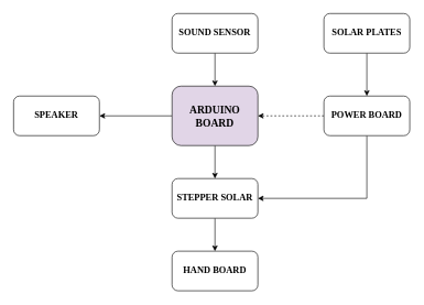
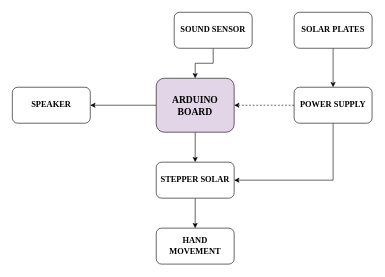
- <mxCell id="12" value="&lt;font style=&quot;font-size: 14px;&quot; face=&quot;Times New Roman&quot;&gt;&lt;b&gt;SOUND SENSOR&lt;/b&gt;&lt;/font&gt;" style="rounded=1;whiteSpace=wrap;html=1;" vertex="1" parent="1"><mxGeometry x="260" y="20" width="130" height="60" as="geometry" /></mxCell>
+ <mxCell id="12" value="&lt;font style=&quot;font-size: 14px;&quot; face=&quot;Times New Roman&quot;&gt;&lt;b&gt;SOUND SENSOR&lt;/b&gt;&lt;/font&gt;" style="rounded=1;whiteSpace=wrap;html=1;" vertex="1" parent="1"><mxGeometry x="290" y="20" width="130" height="60" as="geometry" /></mxCell>
- <mxCell id="10" value="&lt;font style=&quot;font-size: 14px;&quot; face=&quot;Times New Roman&quot;&gt;&lt;b&gt;POWER BOARD&lt;/b&gt;&lt;/font&gt;" style="rounded=1;whiteSpace=wrap;html=1;" vertex="1" parent="1"><mxGeometry x="490" y="145" width="130" height="60" as="geometry" /></mxCell>
+ <mxCell id="10" value="&lt;font style=&quot;font-size: 14px;&quot; face=&quot;Times New Roman&quot;&gt;&lt;b&gt;POWER SUPPLY&lt;/b&gt;&lt;/font&gt;" style="rounded=1;whiteSpace=wrap;html=1;" vertex="1" parent="1"><mxGeometry x="490" y="145" width="130" height="60" as="geometry" /></mxCell>
- <mxCell id="15" value="&lt;font style=&quot;font-size: 14px;&quot; face=&quot;Times New Roman&quot;&gt;&lt;b&gt;HAND BOARD&lt;/b&gt;&lt;/font&gt;" style="rounded=1;whiteSpace=wrap;html=1;" vertex="1" parent="1"><mxGeometry x="260" y="380" width="130" height="60" as="geometry" /></mxCell>
+ <mxCell id="15" value="&lt;font style=&quot;font-size: 14px;&quot; face=&quot;Times New Roman&quot;&gt;&lt;b&gt;HAND MOVEMENT&lt;/b&gt;&lt;/font&gt;" style="rounded=1;whiteSpace=wrap;html=1;" vertex="1" parent="1"><mxGeometry x="260" y="380" width="130" height="60" as="geometry" /></mxCell>
